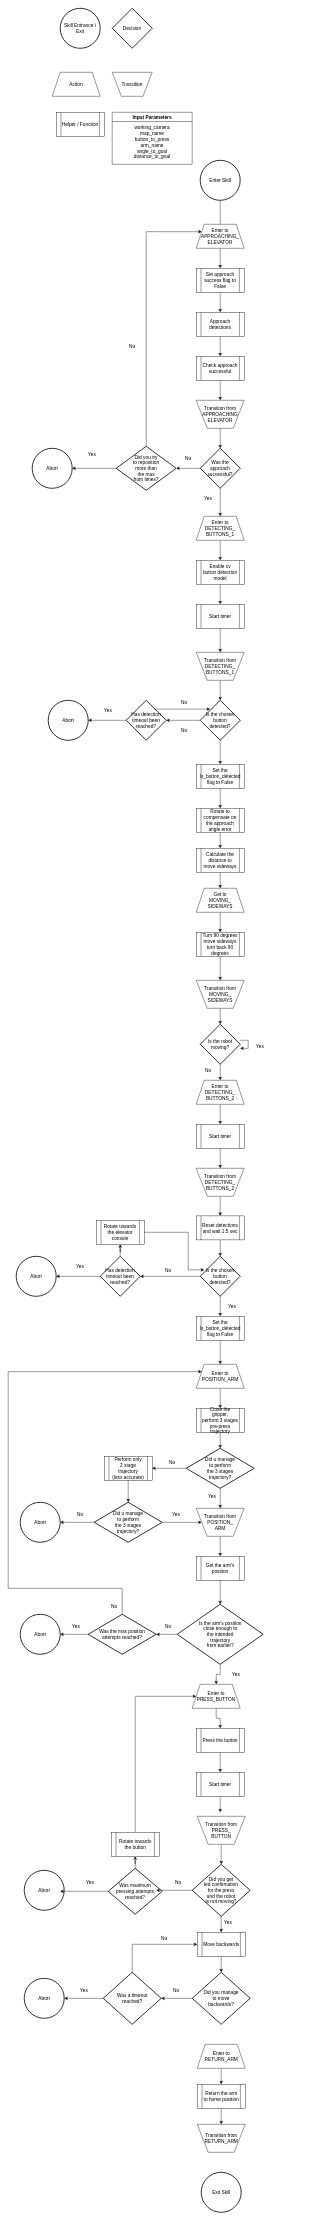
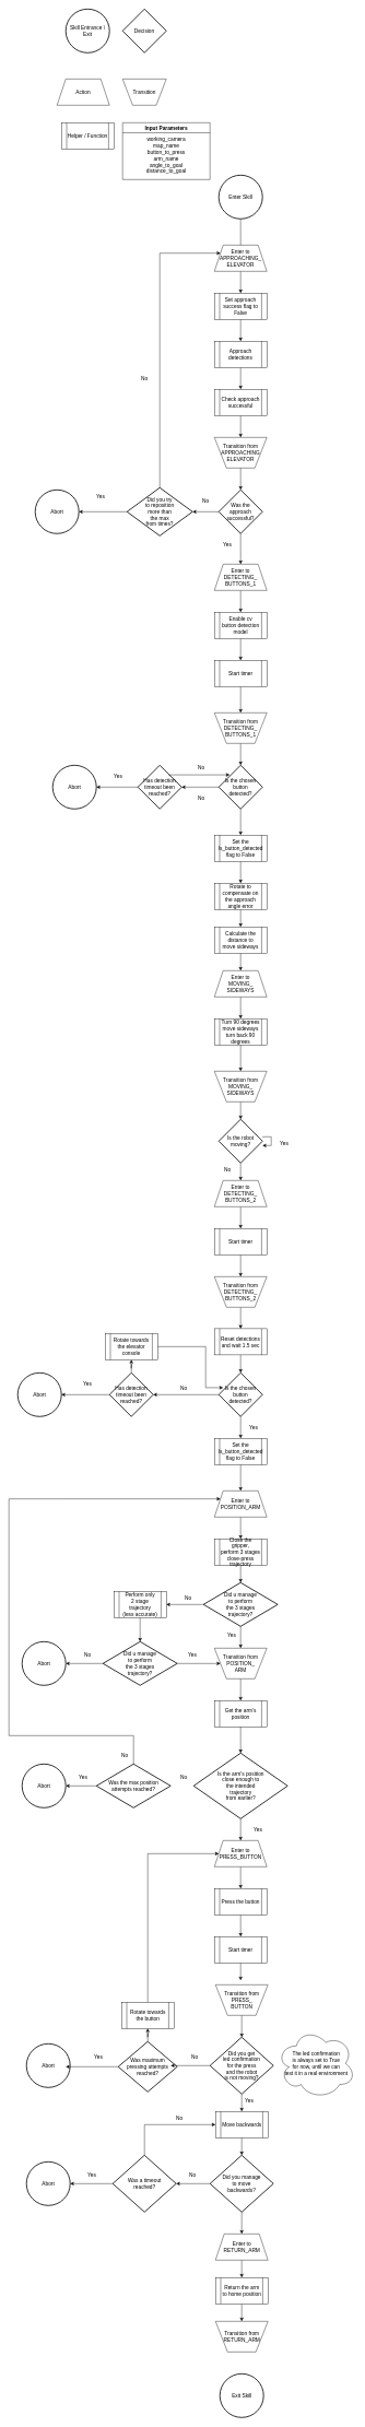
- <mxCell id="57" value="&lt;div&gt;Get to&lt;/div&gt;&lt;div&gt;MOVING_&lt;br&gt;SIDEWAYS&lt;br&gt;&lt;/div&gt;" style="shape=trapezoid;perimeter=trapezoidPerimeter;whiteSpace=wrap;html=1;fixedSize=1;" vertex="1" parent="1"><mxGeometry x="490" y="2220" width="120" height="60" as="geometry" /></mxCell>
+ <mxCell id="57" value="&lt;div&gt;Enter to&lt;/div&gt;&lt;div&gt;MOVING_&lt;br&gt;SIDEWAYS&lt;br&gt;&lt;/div&gt;" style="shape=trapezoid;perimeter=trapezoidPerimeter;whiteSpace=wrap;html=1;fixedSize=1;" vertex="1" parent="1"><mxGeometry x="490" y="2220" width="120" height="60" as="geometry" /></mxCell>
- <mxCell id="92" value="&lt;div&gt;Close the gripper,&lt;/div&gt;&lt;div&gt;perform 3 stages&lt;/div&gt;&lt;div&gt;pre-press trajectory&lt;br&gt;&lt;/div&gt;" style="shape=process;whiteSpace=wrap;html=1;backgroundOutline=1;" vertex="1" parent="1"><mxGeometry x="490" y="3520" width="120" height="60" as="geometry" /></mxCell>
+ <mxCell id="92" value="&lt;div&gt;Close the gripper,&lt;/div&gt;&lt;div&gt;perform 3 stages&lt;/div&gt;&lt;div&gt;close-press trajectory&lt;br&gt;&lt;/div&gt;" style="shape=process;whiteSpace=wrap;html=1;backgroundOutline=1;" vertex="1" parent="1"><mxGeometry x="490" y="3520" width="120" height="60" as="geometry" /></mxCell>
- <mxCell id="117" style="edgeStyle=orthogonalEdgeStyle;rounded=0;orthogonalLoop=1;jettySize=auto;html=1;entryX=1;entryY=0.5;entryDx=0;entryDy=0;entryPerimeter=0;" edge="1" parent="1" source="110" target="116"><mxGeometry relative="1" as="geometry" /></mxCell>
- <mxCell id="113" value="&lt;div&gt;Enter to&lt;/div&gt;PRESS_BUTTON" style="shape=trapezoid;perimeter=trapezoidPerimeter;whiteSpace=wrap;html=1;fixedSize=1;" vertex="1" parent="1"><mxGeometry x="480" y="4210" width="120" height="60" as="geometry" /></mxCell>
+ <mxCell id="113" value="&lt;div&gt;Enter to&lt;/div&gt;PRESS_BUTTON" style="shape=trapezoid;perimeter=trapezoidPerimeter;whiteSpace=wrap;html=1;fixedSize=1;" vertex="1" parent="1"><mxGeometry x="490" y="4210" width="120" height="60" as="geometry" /></mxCell>
+ <mxCell id="125" value="&lt;div&gt;The led confirmation&lt;/div&gt;&lt;div&gt;is always set to True&lt;/div&gt;&lt;div&gt;for now, until we can&lt;/div&gt;&lt;div&gt;test it in a real environment&lt;br&gt;&lt;/div&gt;" style="ellipse;shape=cloud;whiteSpace=wrap;html=1;" vertex="1" parent="1"><mxGeometry x="632.5" y="4640" width="180" height="160" as="geometry" /></mxCell>
+ <mxCell id="135" style="edgeStyle=orthogonalEdgeStyle;rounded=0;orthogonalLoop=1;jettySize=auto;html=1;entryX=0.5;entryY=0;entryDx=0;entryDy=0;" edge="1" parent="1" source="136" target="146"><mxGeometry relative="1" as="geometry" /></mxCell>
